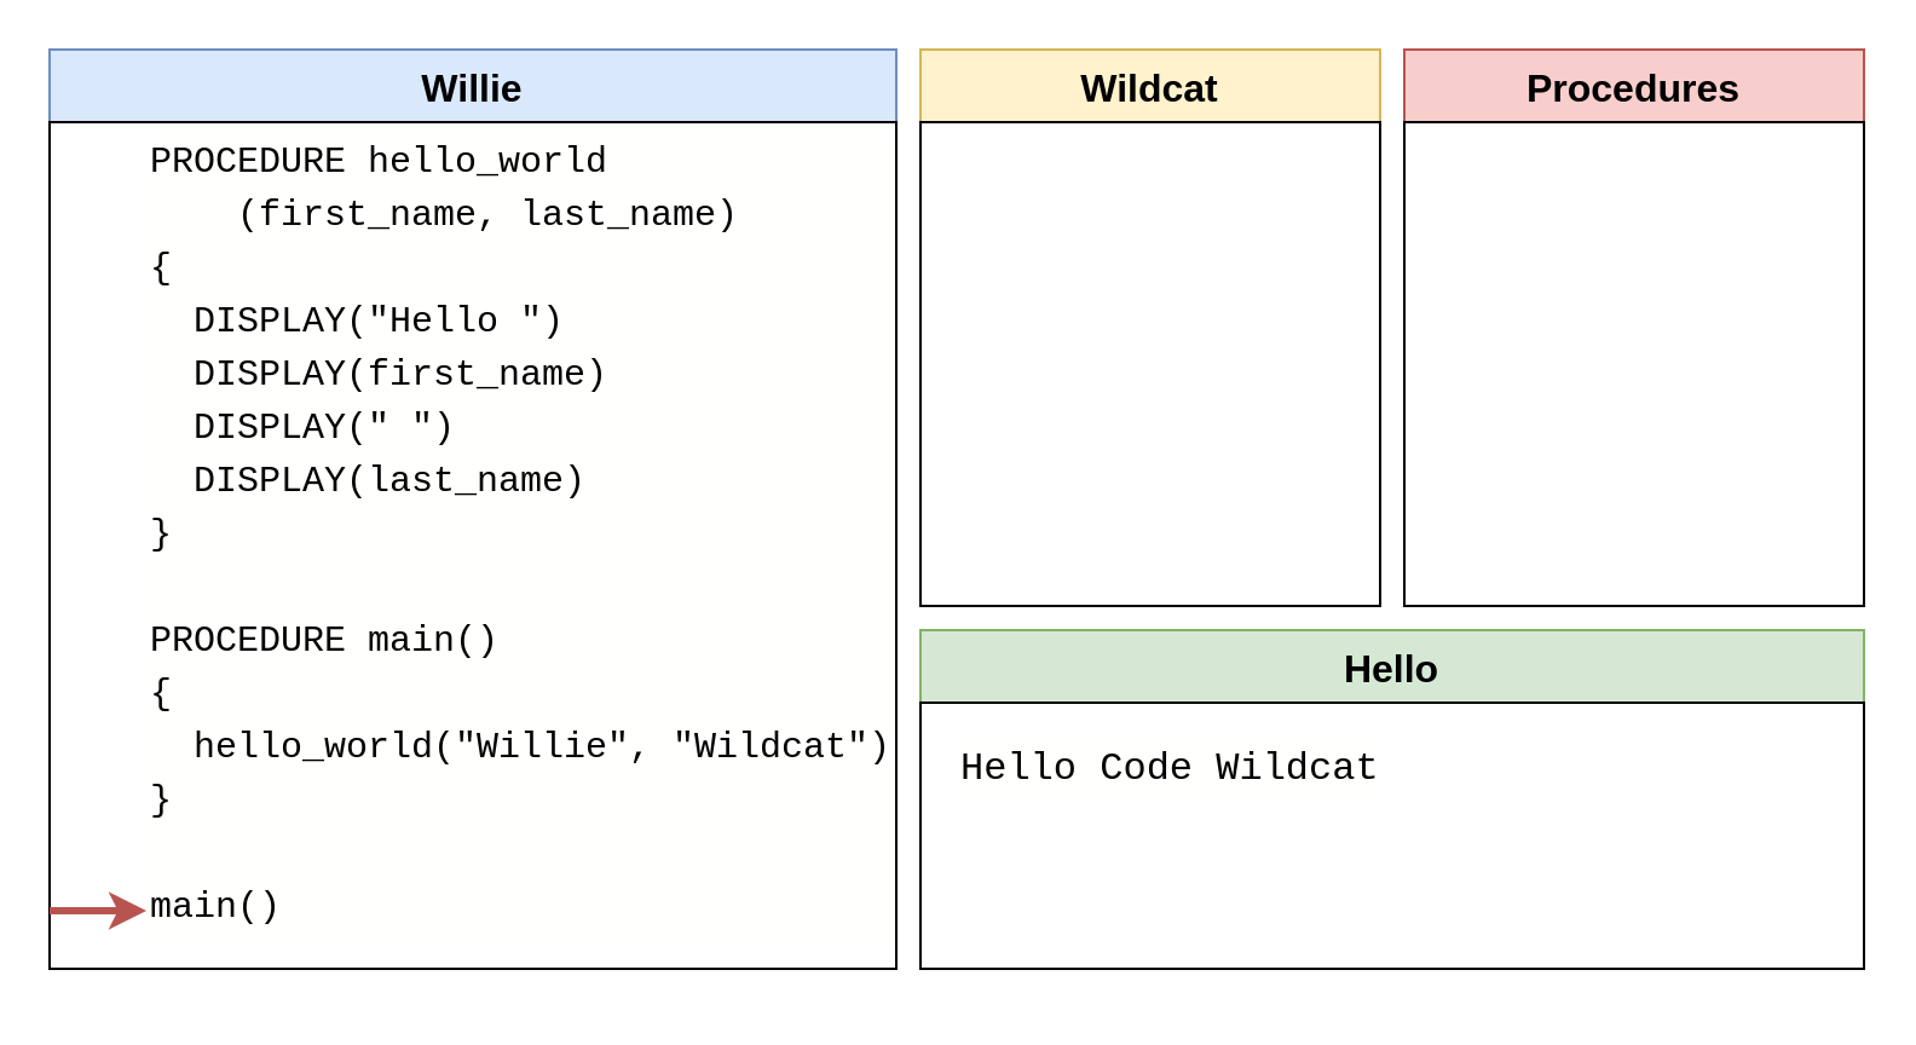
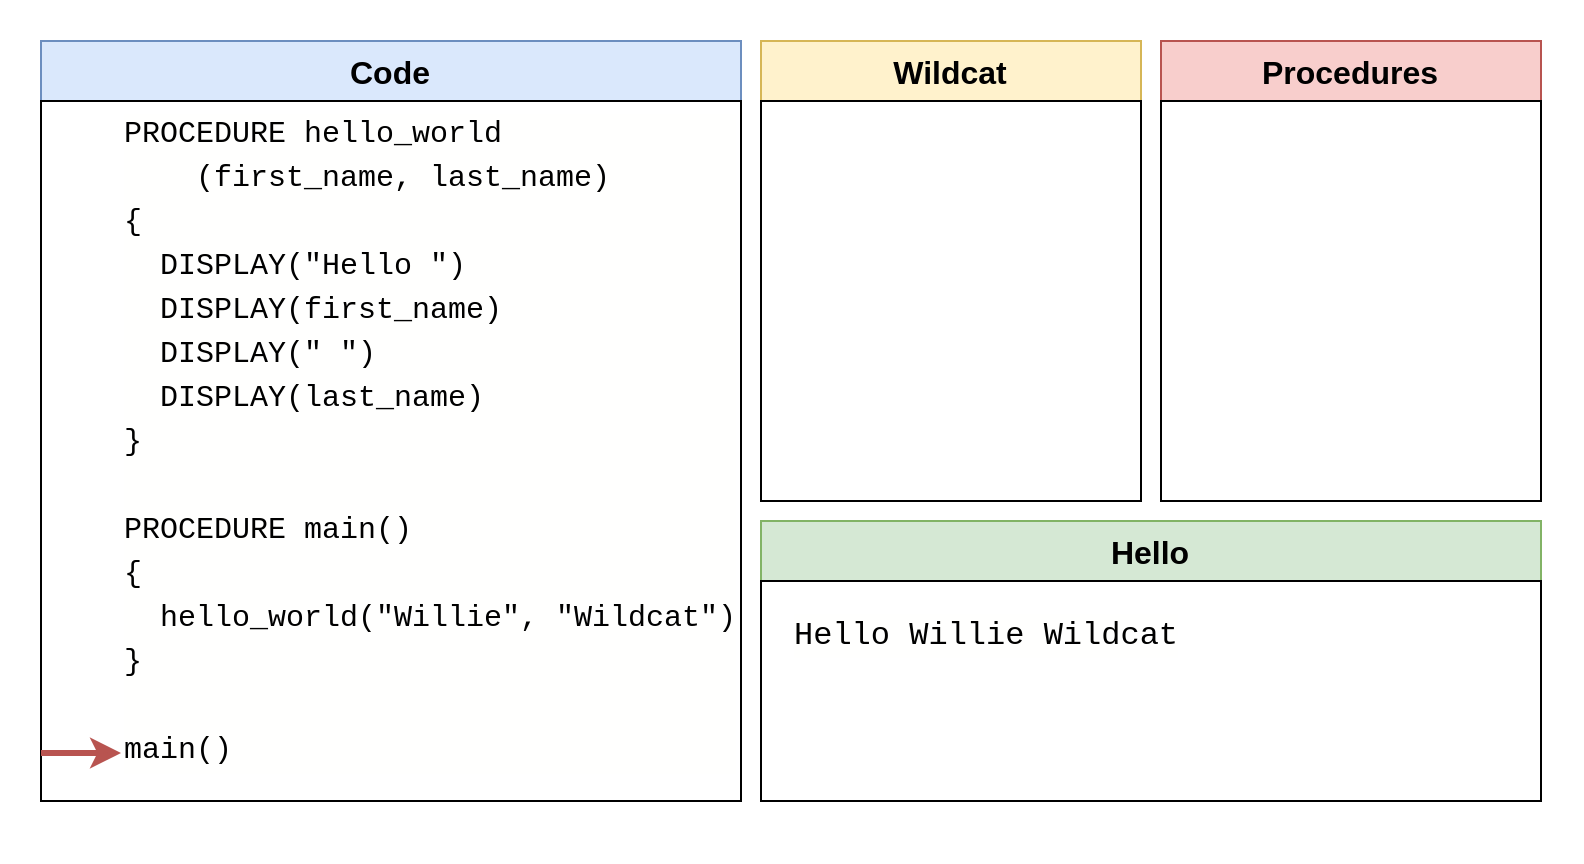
- <mxCell id="2" value="Willie" style="swimlane;fillColor=#dae8fc;strokeColor=#6c8ebf;fontSize=16;align=center;startSize=30;" parent="1" vertex="1"><mxGeometry x="20" y="20" width="350" height="380" as="geometry"><mxRectangle x="50" y="100" width="70" height="23" as="alternateBounds" /></mxGeometry></mxCell>
+ <mxCell id="2" value="Code" style="swimlane;fillColor=#dae8fc;strokeColor=#6c8ebf;fontSize=16;align=center;startSize=30;" parent="1" vertex="1"><mxGeometry x="20" y="20" width="350" height="380" as="geometry"><mxRectangle x="50" y="100" width="70" height="23" as="alternateBounds" /></mxGeometry></mxCell>
- <mxCell id="11" value="&lt;div style=&quot;background-color: rgb(255 , 255 , 254) ; font-family: &amp;#34;source code pro&amp;#34; , &amp;#34;monaco&amp;#34; , &amp;#34;menlo&amp;#34; , &amp;#34;consolas&amp;#34; , &amp;#34;courier new&amp;#34; , monospace , &amp;#34;consolas&amp;#34; , &amp;#34;courier new&amp;#34; , monospace ; font-weight: normal ; line-height: 22px&quot;&gt;Hello&amp;nbsp;Code&amp;nbsp;Wildcat&lt;/div&gt;" style="text;html=1;strokeColor=none;fillColor=none;align=left;verticalAlign=top;whiteSpace=wrap;rounded=0;fontFamily=Courier New;fontSize=16;fontStyle=1" parent="9" vertex="1"><mxGeometry x="15" y="40" width="365" height="110" as="geometry" /></mxCell>
+ <mxCell id="11" value="&lt;div style=&quot;background-color: rgb(255 , 255 , 254) ; font-family: &amp;#34;source code pro&amp;#34; , &amp;#34;monaco&amp;#34; , &amp;#34;menlo&amp;#34; , &amp;#34;consolas&amp;#34; , &amp;#34;courier new&amp;#34; , monospace , &amp;#34;consolas&amp;#34; , &amp;#34;courier new&amp;#34; , monospace ; font-weight: normal ; line-height: 22px&quot;&gt;Hello&amp;nbsp;Willie&amp;nbsp;Wildcat&lt;/div&gt;" style="text;html=1;strokeColor=none;fillColor=none;align=left;verticalAlign=top;whiteSpace=wrap;rounded=0;fontFamily=Courier New;fontSize=16;fontStyle=1" parent="9" vertex="1"><mxGeometry x="15" y="40" width="365" height="110" as="geometry" /></mxCell>
